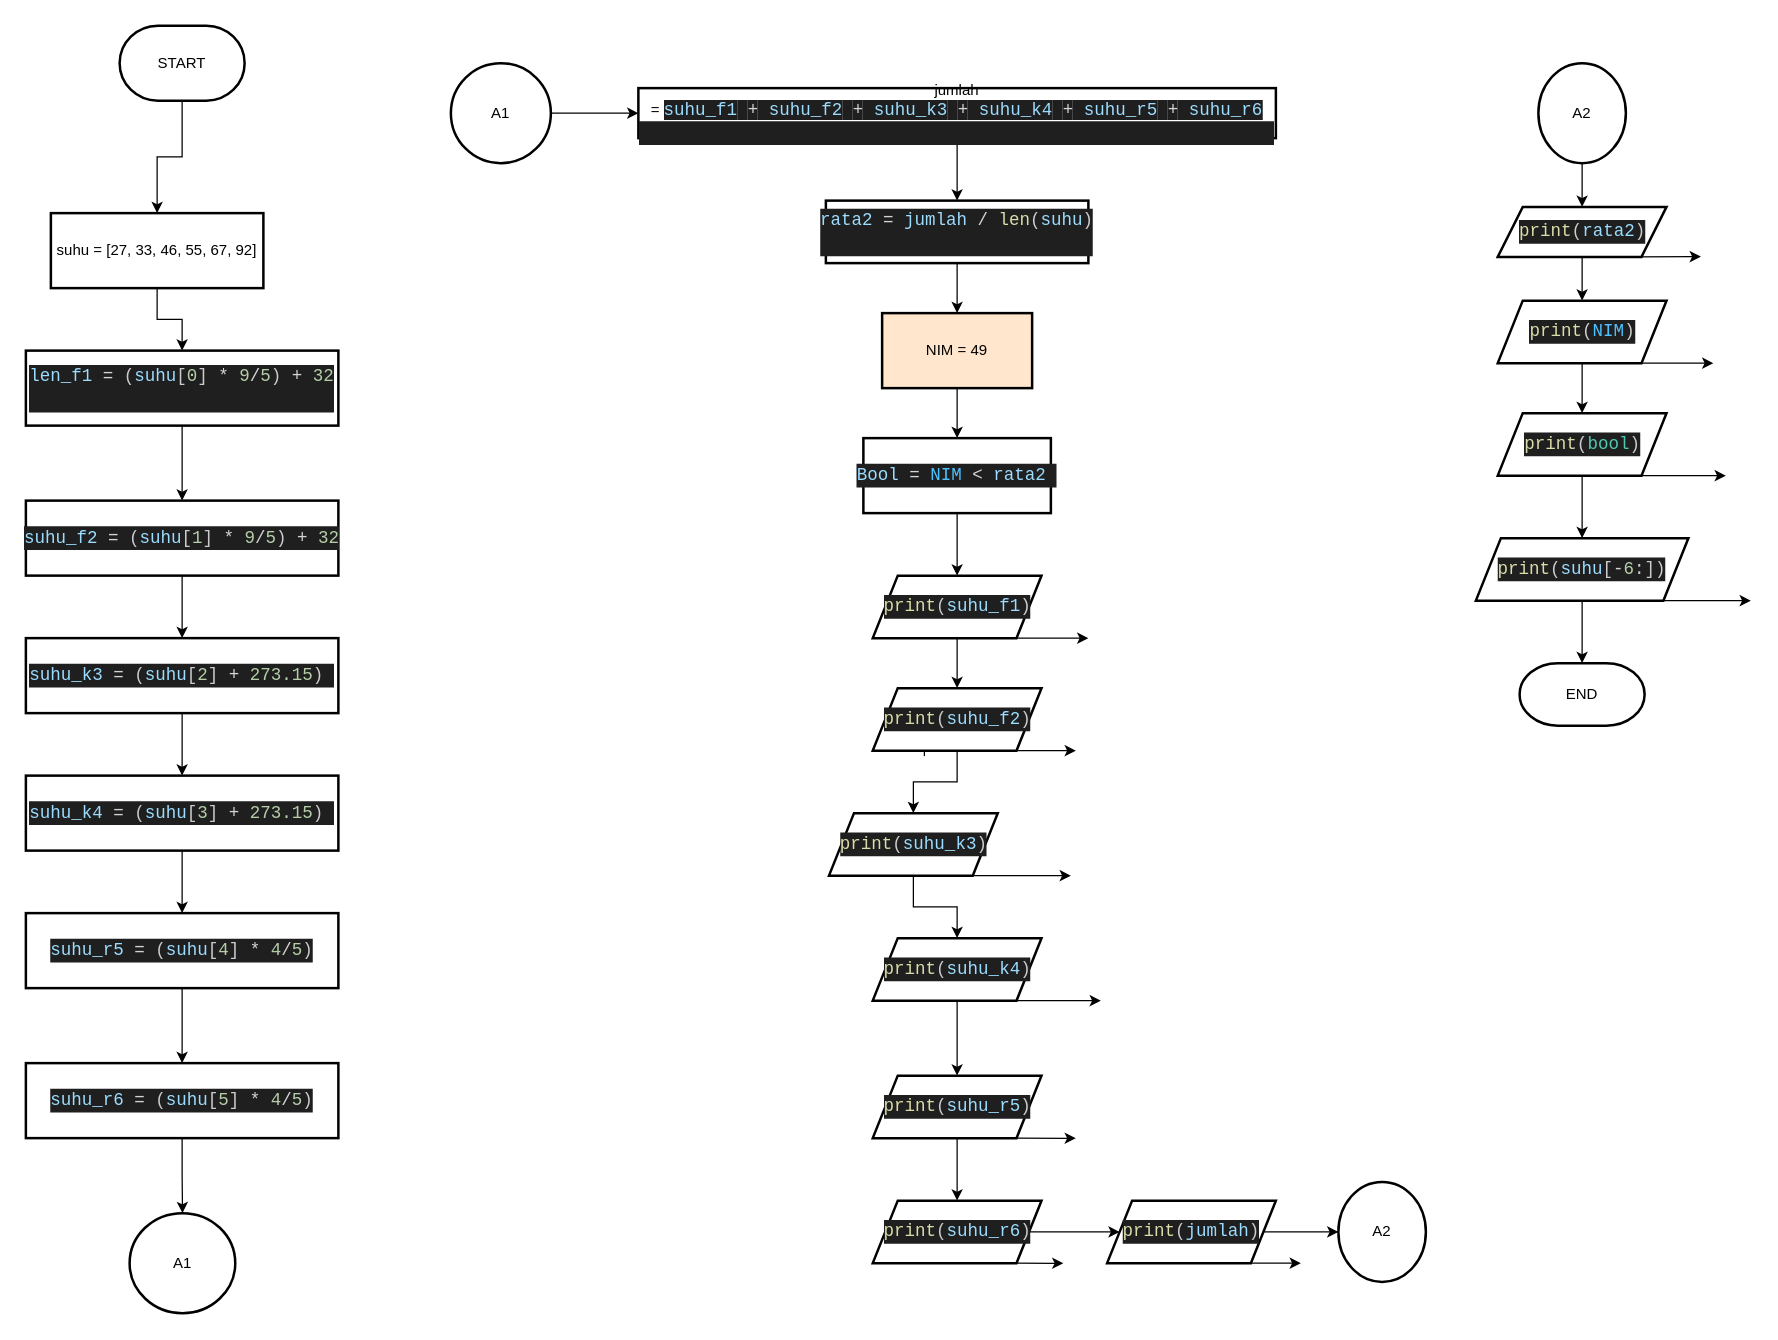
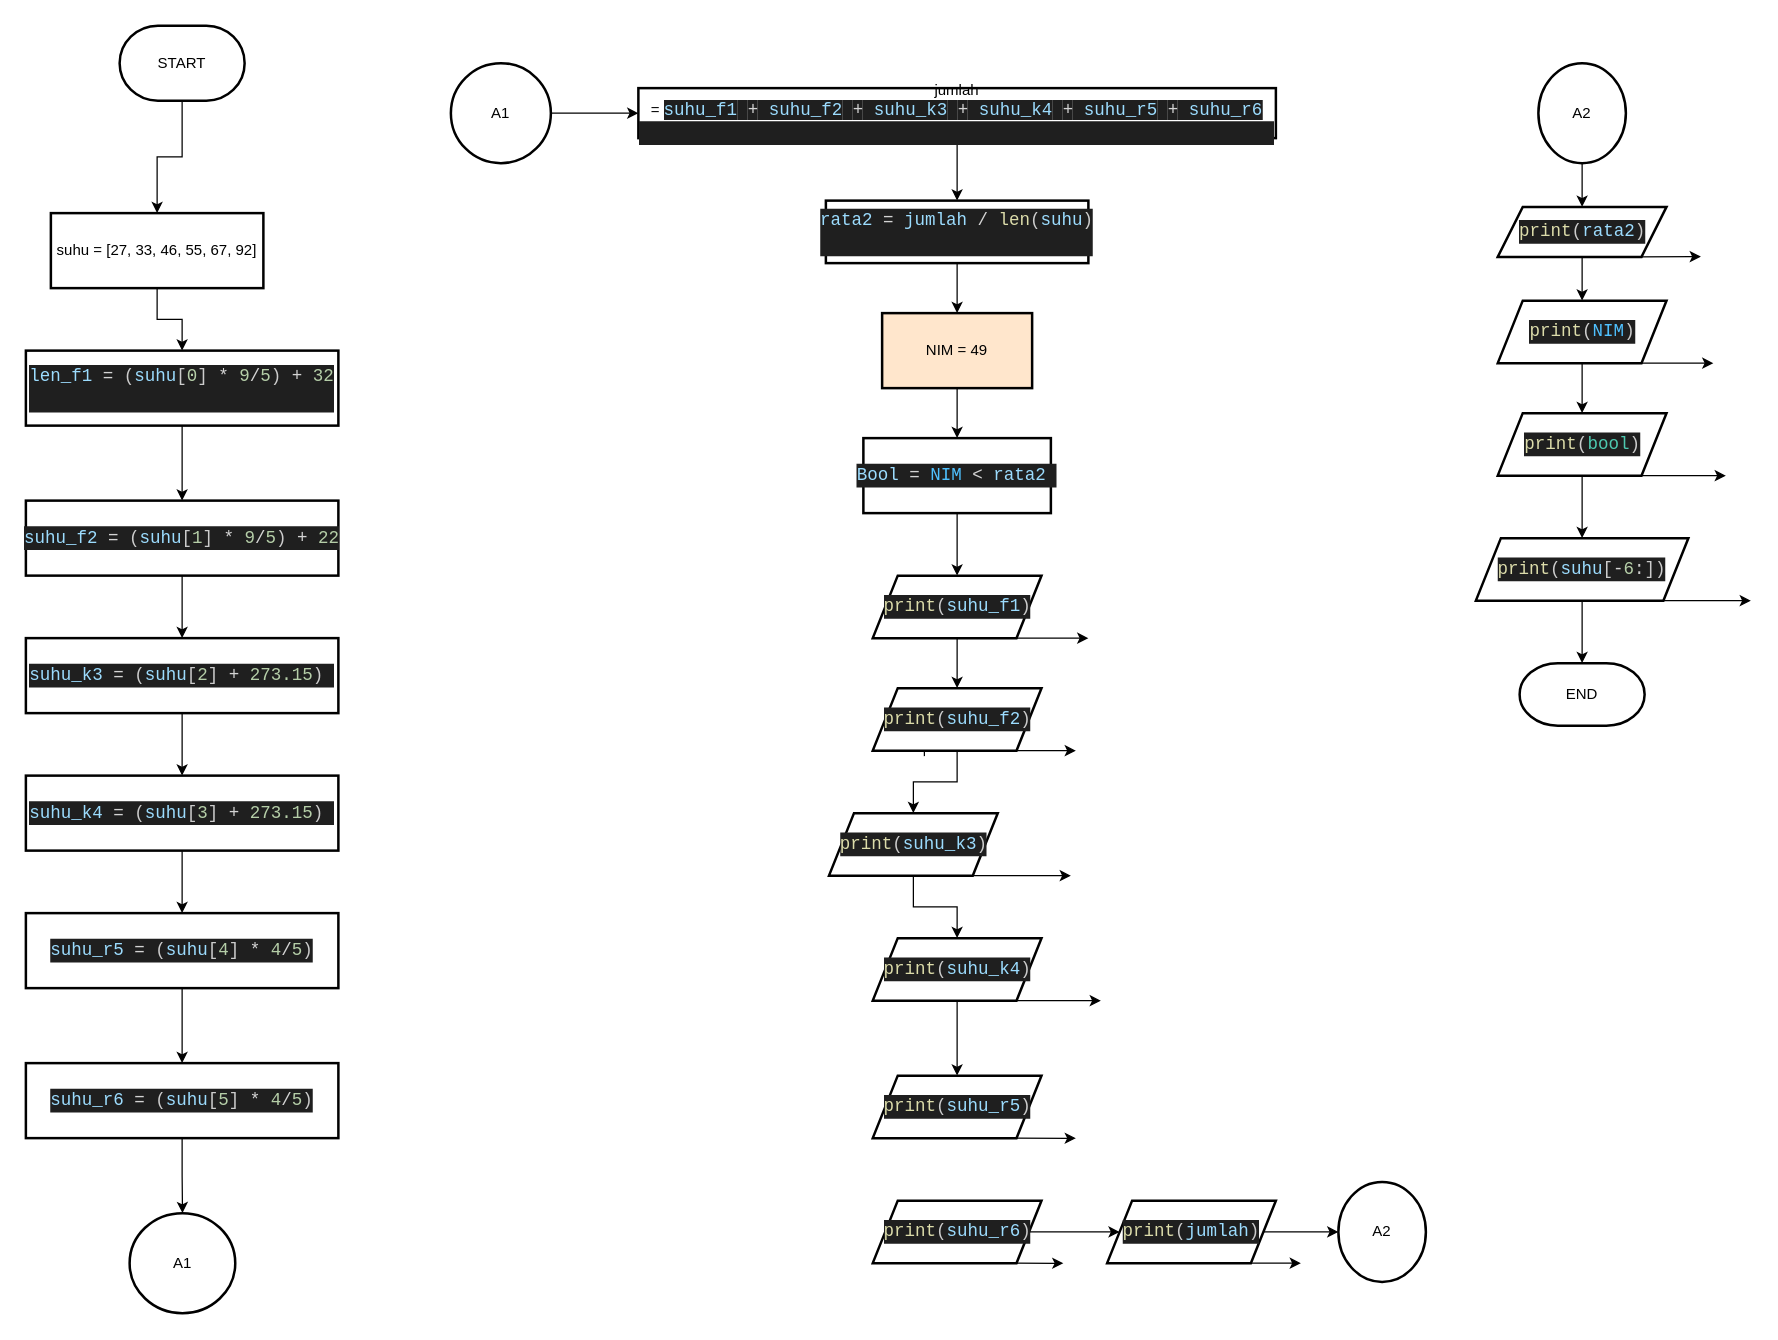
- <mxCell id="9" value="&lt;div style=&quot;color: rgb(204, 204, 204); background-color: rgb(31, 31, 31); font-family: Consolas, &amp;quot;Courier New&amp;quot;, monospace; font-size: 14px; line-height: 19px; white-space: pre;&quot;&gt;&lt;div&gt;&lt;div style=&quot;line-height: 19px;&quot;&gt;&lt;span style=&quot;color: #9cdcfe;&quot;&gt;suhu_f2&lt;/span&gt; &lt;span style=&quot;color: #d4d4d4;&quot;&gt;=&lt;/span&gt; (&lt;span style=&quot;color: #9cdcfe;&quot;&gt;suhu&lt;/span&gt;[&lt;span style=&quot;color: #b5cea8;&quot;&gt;1&lt;/span&gt;] &lt;span style=&quot;color: #d4d4d4;&quot;&gt;*&lt;/span&gt; &lt;span style=&quot;color: #b5cea8;&quot;&gt;9&lt;/span&gt;&lt;span style=&quot;color: #d4d4d4;&quot;&gt;/&lt;/span&gt;&lt;span style=&quot;color: #b5cea8;&quot;&gt;5&lt;/span&gt;) &lt;span style=&quot;color: #d4d4d4;&quot;&gt;+&lt;/span&gt; &lt;span style=&quot;color: #b5cea8;&quot;&gt;32&lt;/span&gt;&lt;/div&gt;&lt;/div&gt;&lt;/div&gt;" style="whiteSpace=wrap;html=1;strokeWidth=2;" parent="1" vertex="1"><mxGeometry x="20" y="400" width="250" height="60" as="geometry" /></mxCell>
+ <mxCell id="9" value="&lt;div style=&quot;color: rgb(204, 204, 204); background-color: rgb(31, 31, 31); font-family: Consolas, &amp;quot;Courier New&amp;quot;, monospace; font-size: 14px; line-height: 19px; white-space: pre;&quot;&gt;&lt;div&gt;&lt;div style=&quot;line-height: 19px;&quot;&gt;&lt;span style=&quot;color: #9cdcfe;&quot;&gt;suhu_f2&lt;/span&gt; &lt;span style=&quot;color: #d4d4d4;&quot;&gt;=&lt;/span&gt; (&lt;span style=&quot;color: #9cdcfe;&quot;&gt;suhu&lt;/span&gt;[&lt;span style=&quot;color: #b5cea8;&quot;&gt;1&lt;/span&gt;] &lt;span style=&quot;color: #d4d4d4;&quot;&gt;*&lt;/span&gt; &lt;span style=&quot;color: #b5cea8;&quot;&gt;9&lt;/span&gt;&lt;span style=&quot;color: #d4d4d4;&quot;&gt;/&lt;/span&gt;&lt;span style=&quot;color: #b5cea8;&quot;&gt;5&lt;/span&gt;) &lt;span style=&quot;color: #d4d4d4;&quot;&gt;+&lt;/span&gt; &lt;span style=&quot;color: #b5cea8;&quot;&gt;22&lt;/span&gt;&lt;/div&gt;&lt;/div&gt;&lt;/div&gt;" style="whiteSpace=wrap;html=1;strokeWidth=2;" parent="1" vertex="1"><mxGeometry x="20" y="400" width="250" height="60" as="geometry" /></mxCell>
- <mxCell id="37" value="" style="edgeStyle=orthogonalEdgeStyle;rounded=0;orthogonalLoop=1;jettySize=auto;html=1;" parent="1" source="39" target="42" edge="1"><mxGeometry relative="1" as="geometry" /></mxCell>
